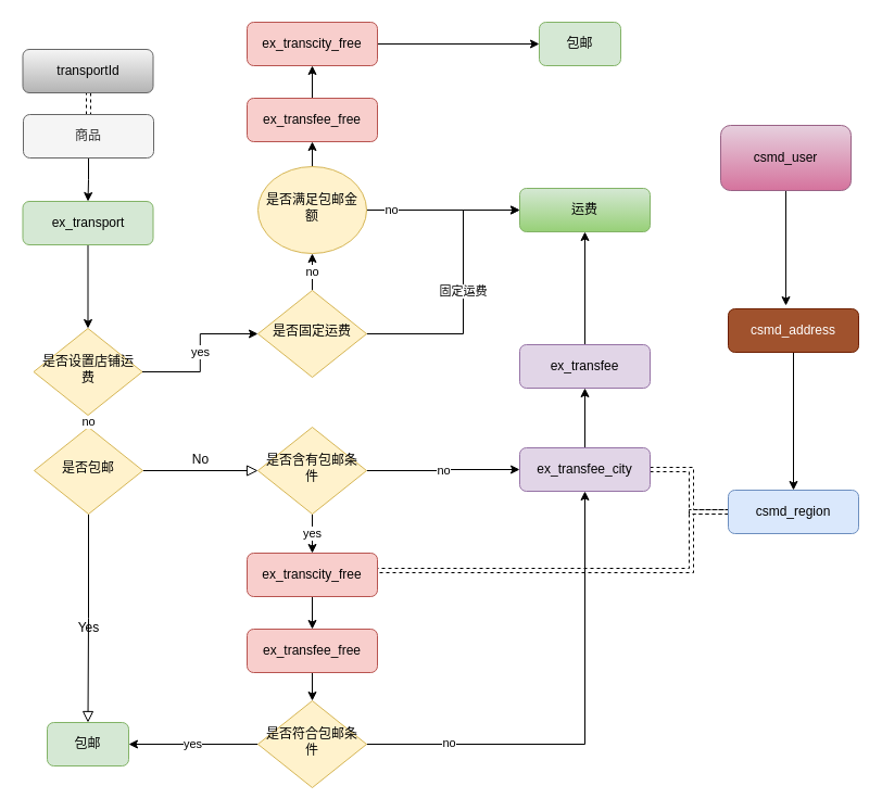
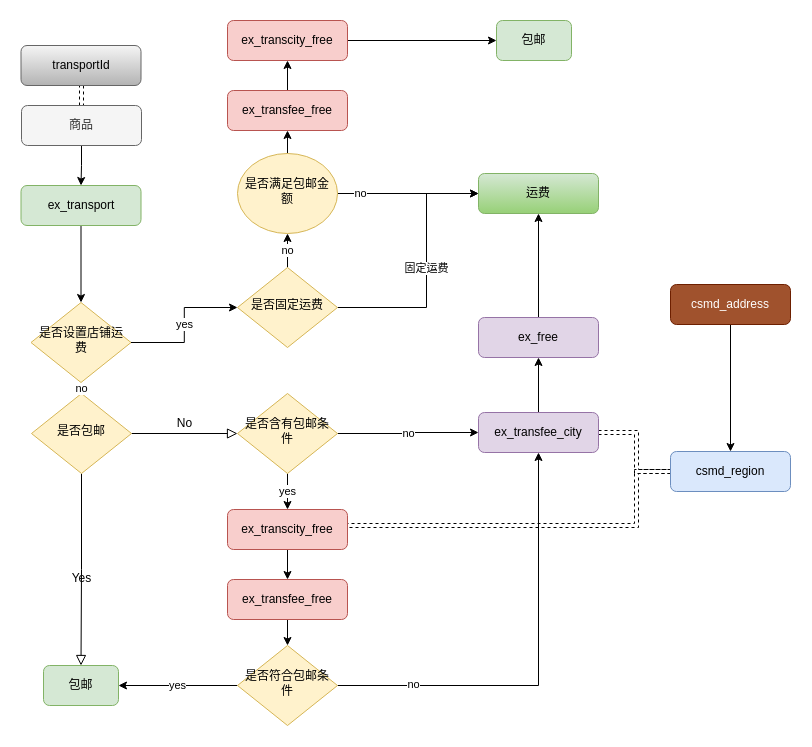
- <mxCell id="30" value="csmd_user" style="rounded=1;whiteSpace=wrap;html=1;gradientColor=#d5739d;fillColor=#e6d0de;strokeColor=#996185;fontSize=12;" parent="1" vertex="1"><mxGeometry x="663" y="115" width="120" height="60" as="geometry" /></mxCell>
- <mxCell id="29" style="edgeStyle=orthogonalEdgeStyle;rounded=0;orthogonalLoop=1;jettySize=auto;html=1;entryX=0.442;entryY=-0.075;entryDx=0;entryDy=0;entryPerimeter=0;fontSize=12;" parent="1" source="30" target="28" edge="1"><mxGeometry relative="1" as="geometry" /></mxCell>
- <mxCell id="8" value="ex_transfee" style="rounded=1;whiteSpace=wrap;html=1;fontSize=12;glass=0;strokeWidth=1;shadow=0;fillColor=#e1d5e7;strokeColor=#9673a6;" parent="1" vertex="1"><mxGeometry x="478" y="317" width="120" height="40" as="geometry" /></mxCell>
+ <mxCell id="8" value="ex_free" style="rounded=1;whiteSpace=wrap;html=1;fontSize=12;glass=0;strokeWidth=1;shadow=0;fillColor=#e1d5e7;strokeColor=#9673a6;" parent="1" vertex="1"><mxGeometry x="478" y="317" width="120" height="40" as="geometry" /></mxCell>
